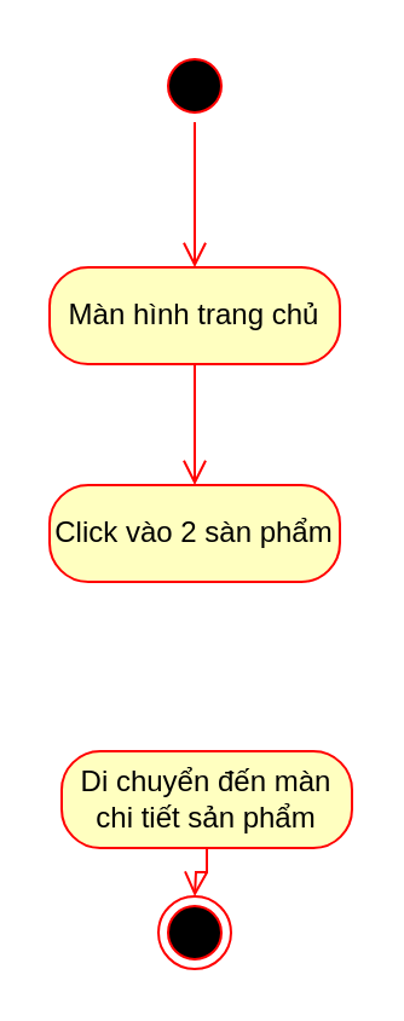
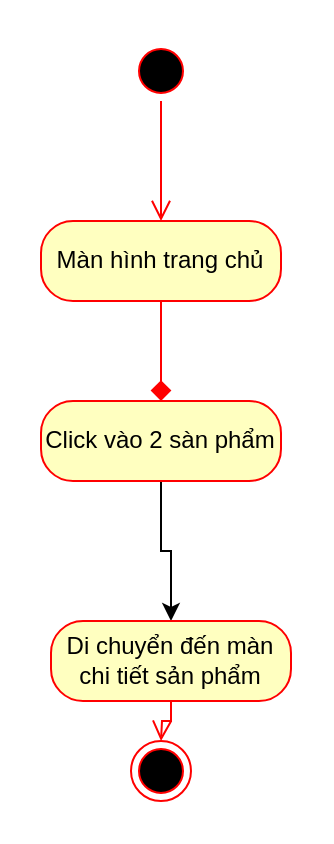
- <mxCell id="5" value="" style="edgeStyle=orthogonalEdgeStyle;html=1;verticalAlign=bottom;endArrow=open;endSize=8;strokeColor=#ff0000;rounded=0;" edge="1" source="4" parent="1" target="7"><mxGeometry relative="1" as="geometry"><mxPoint x="80" y="210" as="targetPoint" /></mxGeometry></mxCell>
+ <mxCell id="5" value="" style="edgeStyle=orthogonalEdgeStyle;html=1;verticalAlign=bottom;endArrow=diamond;endSize=8;strokeColor=#ff0000;rounded=0;" edge="1" source="4" parent="1" target="7"><mxGeometry relative="1" as="geometry"><mxPoint x="80" y="210" as="targetPoint" /></mxGeometry></mxCell>
+ <mxCell id="6" value="" style="edgeStyle=orthogonalEdgeStyle;rounded=0;orthogonalLoop=1;jettySize=auto;html=1;" edge="1" parent="1" source="7" target="8"><mxGeometry relative="1" as="geometry" /></mxCell>
